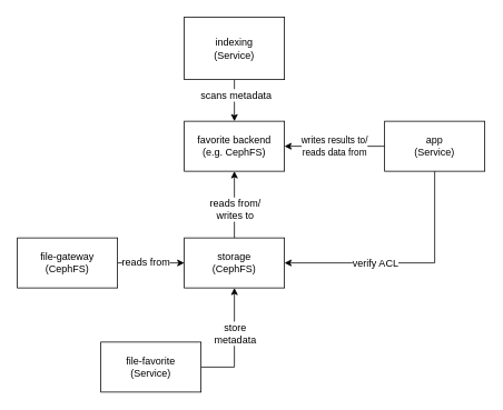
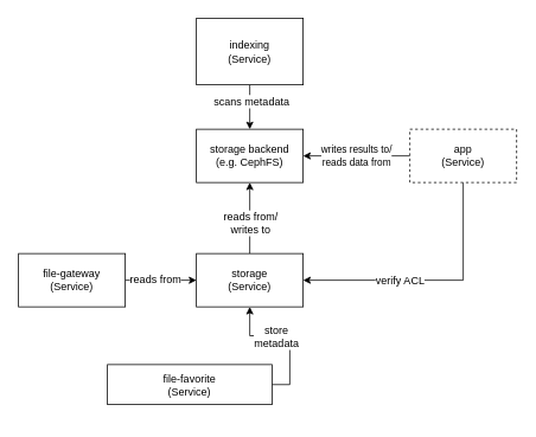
- <mxCell id="5" value="&lt;div&gt;favorite backend &lt;br&gt;&lt;/div&gt;&lt;div&gt;(e.g. CephFS)&lt;/div&gt;" style="rounded=0;whiteSpace=wrap;html=1;" parent="1" vertex="1"><mxGeometry x="220" y="145" width="120" height="60" as="geometry" /></mxCell>
+ <mxCell id="5" value="&lt;div&gt;storage backend &lt;br&gt;&lt;/div&gt;&lt;div&gt;(e.g. CephFS)&lt;/div&gt;" style="rounded=0;whiteSpace=wrap;html=1;" parent="1" vertex="1"><mxGeometry x="220" y="145" width="120" height="60" as="geometry" /></mxCell>
- <mxCell id="12" value="&lt;div&gt;app&lt;/div&gt;&lt;div&gt;(Service)&lt;br&gt;&lt;/div&gt;" style="rounded=0;whiteSpace=wrap;html=1;" parent="1" vertex="1"><mxGeometry x="460" y="145" width="120" height="60" as="geometry" /></mxCell>
+ <mxCell id="12" value="&lt;div&gt;app&lt;/div&gt;&lt;div&gt;(Service)&lt;br&gt;&lt;/div&gt;" style="rounded=0;whiteSpace=wrap;html=1;dashed=1;" parent="1" vertex="1"><mxGeometry x="460" y="145" width="120" height="60" as="geometry" /></mxCell>
- <mxCell id="8" value="&lt;div&gt;file-gateway&lt;/div&gt;&lt;div&gt;(CephFS)&lt;br&gt;&lt;/div&gt;" style="rounded=0;whiteSpace=wrap;html=1;" parent="1" vertex="1"><mxGeometry x="20" y="285" width="120" height="60" as="geometry" /></mxCell>
+ <mxCell id="8" value="&lt;div&gt;file-gateway&lt;/div&gt;&lt;div&gt;(Service)&lt;br&gt;&lt;/div&gt;" style="rounded=0;whiteSpace=wrap;html=1;" parent="1" vertex="1"><mxGeometry x="20" y="285" width="120" height="60" as="geometry" /></mxCell>
- <mxCell id="4" value="&lt;div&gt;storage&lt;/div&gt;&lt;div&gt;(CephFS)&lt;br&gt;&lt;/div&gt;" style="rounded=0;whiteSpace=wrap;html=1;" parent="1" vertex="1"><mxGeometry x="220" y="285" width="120" height="60" as="geometry" /></mxCell>
+ <mxCell id="4" value="&lt;div&gt;storage&lt;/div&gt;&lt;div&gt;(Service)&lt;br&gt;&lt;/div&gt;" style="rounded=0;whiteSpace=wrap;html=1;" parent="1" vertex="1"><mxGeometry x="220" y="285" width="120" height="60" as="geometry" /></mxCell>
- <mxCell id="18" value="&lt;div&gt;file-favorite&lt;/div&gt;&lt;div&gt;(Service)&lt;br&gt;&lt;/div&gt;" style="rounded=0;whiteSpace=wrap;html=1;" vertex="1" parent="1"><mxGeometry x="120" y="410" width="120" height="60" as="geometry" /></mxCell>
+ <mxCell id="18" value="&lt;div&gt;file-favorite&lt;/div&gt;&lt;div&gt;(Service)&lt;br&gt;&lt;/div&gt;" style="rounded=0;whiteSpace=wrap;html=1;" vertex="1" parent="1"><mxGeometry x="120" y="410" width="185" height="45" as="geometry" /></mxCell>
